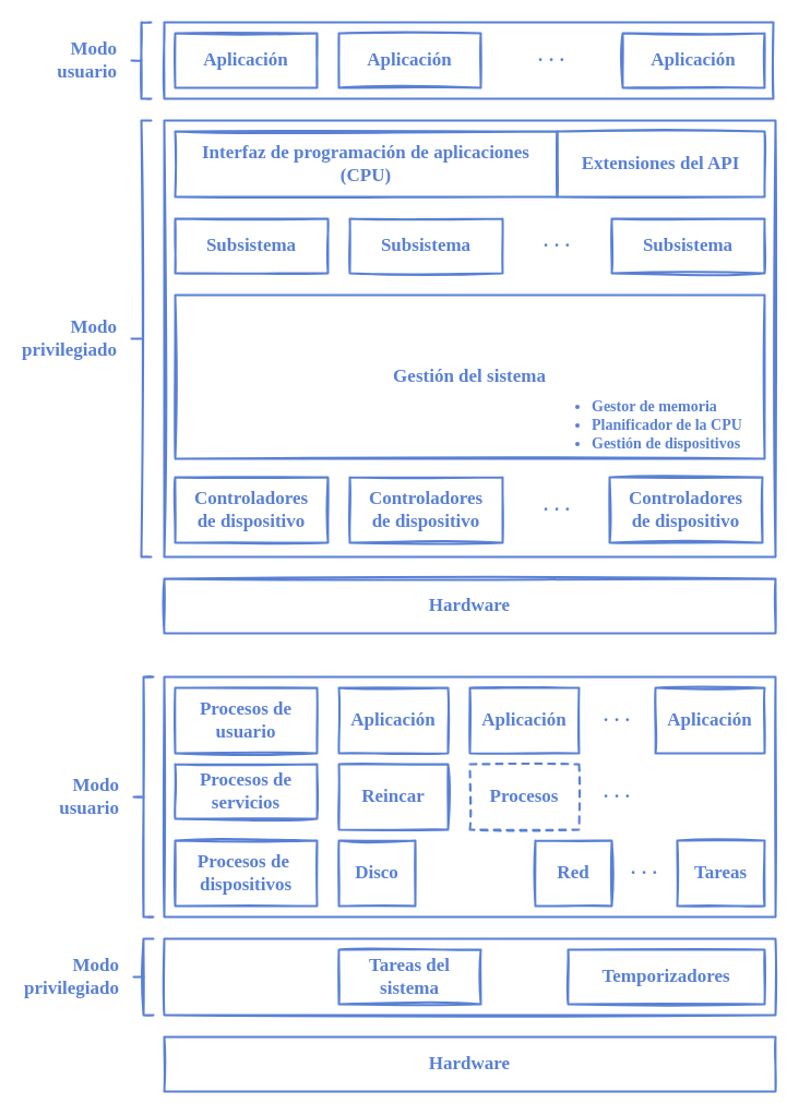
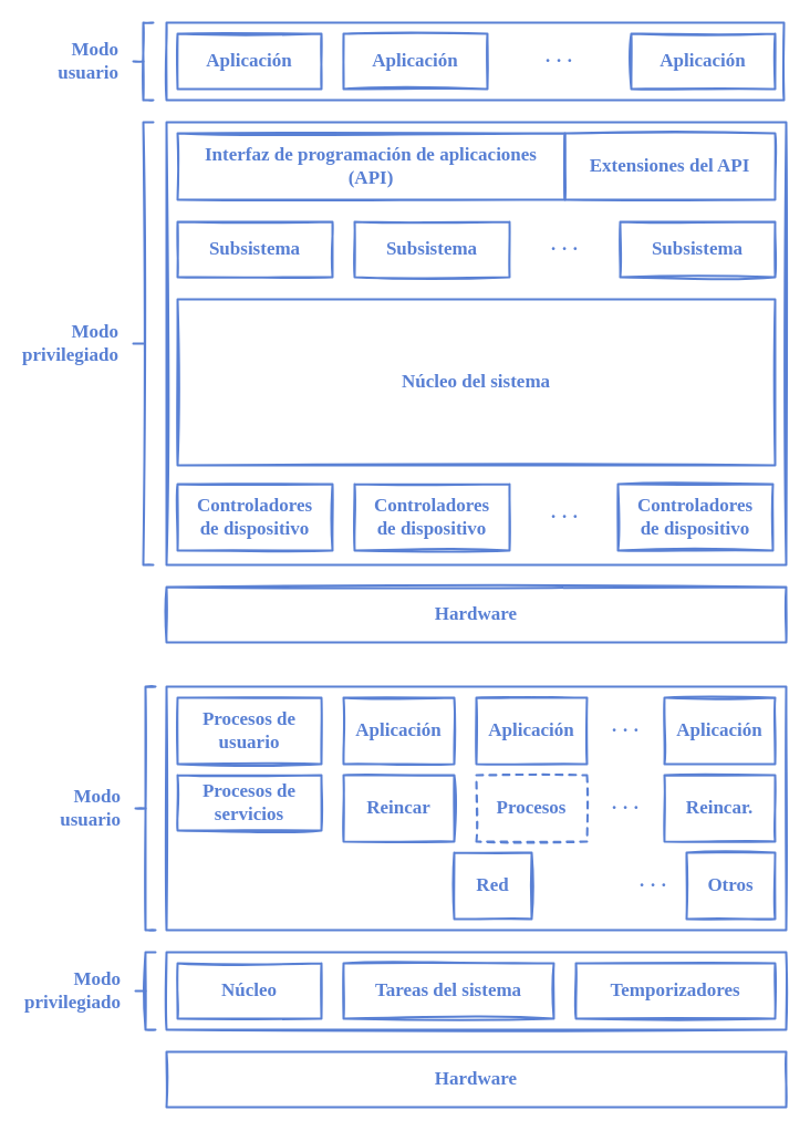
- <mxCell id="6" value="&lt;b&gt;Interfaz de programación de aplicaciones (CPU)&lt;/b&gt;" style="rounded=0;whiteSpace=wrap;html=1;shadow=0;sketch=1;strokeColor=#5980D4;strokeWidth=2;fillColor=none;fontFamily=Ink Free;fontSize=17;fontColor=#5980d4;spacing=20;" vertex="1" parent="1"><mxGeometry x="160" y="120" width="350" height="60" as="geometry" /></mxCell>
+ <mxCell id="6" value="&lt;b&gt;Interfaz de programación de aplicaciones (API)&lt;/b&gt;" style="rounded=0;whiteSpace=wrap;html=1;shadow=0;sketch=1;strokeColor=#5980D4;strokeWidth=2;fillColor=none;fontFamily=Ink Free;fontSize=17;fontColor=#5980d4;spacing=20;" vertex="1" parent="1"><mxGeometry x="160" y="120" width="350" height="60" as="geometry" /></mxCell>
- <mxCell id="10" value="&lt;b&gt;Gestión del sistema&lt;br&gt;&lt;/b&gt;" style="rounded=0;whiteSpace=wrap;html=1;shadow=0;sketch=1;strokeColor=#5980D4;strokeWidth=2;fillColor=none;fontFamily=Ink Free;fontSize=17;fontColor=#5980d4;spacing=20;" vertex="1" parent="1"><mxGeometry x="160" y="270" width="540" height="150" as="geometry" /></mxCell>
+ <mxCell id="10" value="&lt;b&gt;Núcleo del sistema&lt;br&gt;&lt;/b&gt;" style="rounded=0;whiteSpace=wrap;html=1;shadow=0;sketch=1;strokeColor=#5980D4;strokeWidth=2;fillColor=none;fontFamily=Ink Free;fontSize=17;fontColor=#5980d4;spacing=20;" vertex="1" parent="1"><mxGeometry x="160" y="270" width="540" height="150" as="geometry" /></mxCell>
- <mxCell id="20" value="&lt;ul style=&quot;font-size: 14px&quot;&gt;&lt;li style=&quot;font-size: 14px;&quot;&gt;Gestor de memoria&lt;/li&gt;&lt;li style=&quot;font-size: 14px;&quot;&gt;Planificador de la CPU&lt;/li&gt;&lt;li style=&quot;font-size: 14px;&quot;&gt;Gestión de dispositivos&lt;/li&gt;&lt;/ul&gt;" style="text;html=1;strokeColor=none;fillColor=none;align=left;verticalAlign=middle;whiteSpace=wrap;rounded=0;shadow=0;sketch=1;fontFamily=Ink Free;fontSize=14;fontColor=#5980d4;fontStyle=1" vertex="1" parent="1"><mxGeometry x="500" y="360" width="200" height="60" as="geometry" /></mxCell>
+ <mxCell id="30" value="&lt;b&gt;Reincar.&lt;/b&gt;" style="rounded=0;whiteSpace=wrap;html=1;shadow=0;sketch=1;strokeColor=#5980D4;strokeWidth=2;fillColor=none;fontFamily=Ink Free;fontSize=17;fontColor=#5980d4;spacing=20;" vertex="1" parent="1"><mxGeometry x="600" y="700" width="100" height="60" as="geometry" /></mxCell>
- <mxCell id="34" value="&lt;b&gt;Procesos de&amp;nbsp;&lt;br&gt;dispositivos&lt;br&gt;&lt;/b&gt;" style="rounded=0;whiteSpace=wrap;html=1;shadow=0;sketch=1;strokeColor=#5980D4;strokeWidth=2;fillColor=none;fontFamily=Ink Free;fontSize=17;fontColor=#5980d4;spacing=20;" vertex="1" parent="1"><mxGeometry x="160" y="770" width="130" height="60" as="geometry" /></mxCell>
- <mxCell id="31" value="&lt;b&gt;Disco&lt;/b&gt;" style="rounded=0;whiteSpace=wrap;html=1;shadow=0;sketch=1;strokeColor=#5980D4;strokeWidth=2;fillColor=none;fontFamily=Ink Free;fontSize=17;fontColor=#5980d4;spacing=20;" vertex="1" parent="1"><mxGeometry x="310" y="770" width="70" height="60" as="geometry" /></mxCell>
- <mxCell id="41" value="&lt;b&gt;Red&lt;br&gt;&lt;/b&gt;" style="rounded=0;whiteSpace=wrap;html=1;shadow=0;sketch=1;strokeColor=#5980D4;strokeWidth=2;fillColor=none;fontFamily=Ink Free;fontSize=17;fontColor=#5980d4;spacing=20;" vertex="1" parent="1"><mxGeometry x="490" y="770" width="70" height="60" as="geometry" /></mxCell>
+ <mxCell id="41" value="&lt;b&gt;Red&lt;br&gt;&lt;/b&gt;" style="rounded=0;whiteSpace=wrap;html=1;shadow=0;sketch=1;strokeColor=#5980D4;strokeWidth=2;fillColor=none;fontFamily=Ink Free;fontSize=17;fontColor=#5980d4;spacing=20;" vertex="1" parent="1"><mxGeometry x="410" y="770" width="70" height="60" as="geometry" /></mxCell>
- <mxCell id="43" value="&lt;b&gt;Tareas&lt;br&gt;&lt;/b&gt;" style="rounded=0;whiteSpace=wrap;html=1;shadow=0;sketch=1;strokeColor=#5980D4;strokeWidth=2;fillColor=none;fontFamily=Ink Free;fontSize=17;fontColor=#5980d4;spacing=20;" vertex="1" parent="1"><mxGeometry x="620" y="770" width="80" height="60" as="geometry" /></mxCell>
+ <mxCell id="43" value="&lt;b&gt;Otros&lt;br&gt;&lt;/b&gt;" style="rounded=0;whiteSpace=wrap;html=1;shadow=0;sketch=1;strokeColor=#5980D4;strokeWidth=2;fillColor=none;fontFamily=Ink Free;fontSize=17;fontColor=#5980d4;spacing=20;" vertex="1" parent="1"><mxGeometry x="620" y="770" width="80" height="60" as="geometry" /></mxCell>
+ <mxCell id="45" value="&lt;b&gt;Núcleo&lt;/b&gt;" style="rounded=0;whiteSpace=wrap;html=1;shadow=0;sketch=1;strokeColor=#5980D4;strokeWidth=2;fillColor=none;fontFamily=Ink Free;fontSize=17;fontColor=#5980d4;spacing=20;" vertex="1" parent="1"><mxGeometry x="160" y="870" width="130" height="50" as="geometry" /></mxCell>
- <mxCell id="48" value="&lt;b&gt;Tareas del sistema&lt;/b&gt;" style="rounded=0;whiteSpace=wrap;html=1;shadow=0;sketch=1;strokeColor=#5980D4;strokeWidth=2;fillColor=none;fontFamily=Ink Free;fontSize=17;fontColor=#5980d4;spacing=20;" vertex="1" parent="1"><mxGeometry x="310" y="870" width="130" height="50" as="geometry" /></mxCell>
+ <mxCell id="48" value="&lt;b&gt;Tareas del sistema&lt;/b&gt;" style="rounded=0;whiteSpace=wrap;html=1;shadow=0;sketch=1;strokeColor=#5980D4;strokeWidth=2;fillColor=none;fontFamily=Ink Free;fontSize=17;fontColor=#5980d4;spacing=20;" vertex="1" parent="1"><mxGeometry x="310" y="870" width="190" height="50" as="geometry" /></mxCell>
